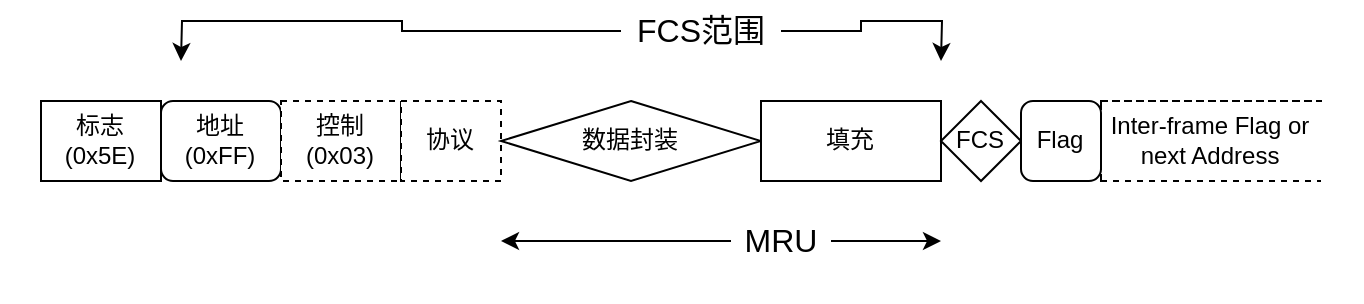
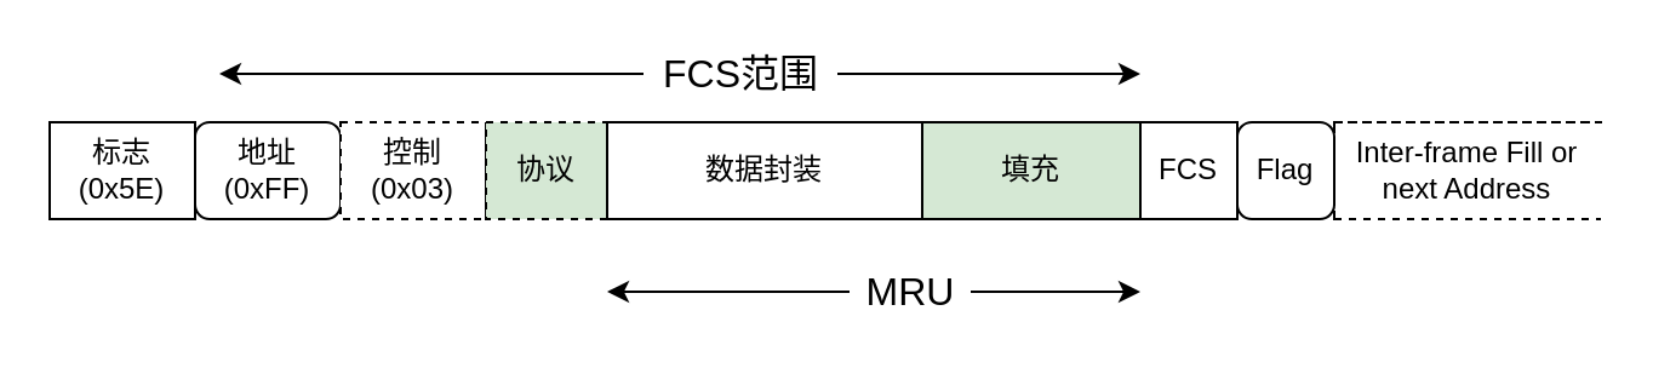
- <mxCell id="15" value="&lt;font style=&quot;font-size: 16px&quot;&gt;FCS范围&lt;/font&gt;" style="text;html=1;align=center;verticalAlign=middle;resizable=0;points=[];autosize=1;strokeColor=none;fillColor=none;" vertex="1" parent="1"><mxGeometry x="310" y="5" width="80" height="20" as="geometry" /></mxCell>
+ <mxCell id="15" value="&lt;font style=&quot;font-size: 16px&quot;&gt;FCS范围&lt;/font&gt;" style="text;html=1;align=center;verticalAlign=middle;resizable=0;points=[];autosize=1;strokeColor=none;fillColor=none;" vertex="1" parent="1"><mxGeometry x="265" y="20" width="80" height="20" as="geometry" /></mxCell>
- <mxCell id="5" value="协议" style="rounded=0;whiteSpace=wrap;html=1;dashed=1;" vertex="1" parent="1"><mxGeometry x="200" y="50" width="50" height="40" as="geometry" /></mxCell>
+ <mxCell id="5" value="协议" style="rounded=0;whiteSpace=wrap;html=1;dashed=1;fillColor=#d5e8d4;" vertex="1" parent="1"><mxGeometry x="200" y="50" width="50" height="40" as="geometry" /></mxCell>
- <mxCell id="6" value="数据封装" style="rhombus;whiteSpace=wrap;html=1;" vertex="1" parent="1"><mxGeometry x="250" y="50" width="130" height="40" as="geometry" /></mxCell>
+ <mxCell id="6" value="数据封装" style="rounded=0;whiteSpace=wrap;html=1;" vertex="1" parent="1"><mxGeometry x="250" y="50" width="130" height="40" as="geometry" /></mxCell>
- <mxCell id="7" value="填充" style="rounded=0;whiteSpace=wrap;html=1;" vertex="1" parent="1"><mxGeometry x="380" y="50" width="90" height="40" as="geometry" /></mxCell>
+ <mxCell id="7" value="填充" style="rounded=0;whiteSpace=wrap;html=1;fillColor=#d5e8d4;" vertex="1" parent="1"><mxGeometry x="380" y="50" width="90" height="40" as="geometry" /></mxCell>
- <mxCell id="8" value="FCS" style="rhombus;whiteSpace=wrap;html=1;" vertex="1" parent="1"><mxGeometry x="470" y="50" width="40" height="40" as="geometry" /></mxCell>
+ <mxCell id="8" value="FCS" style="rounded=0;whiteSpace=wrap;html=1;" vertex="1" parent="1"><mxGeometry x="470" y="50" width="40" height="40" as="geometry" /></mxCell>
- <mxCell id="11" value="Inter-frame Flag or&lt;br&gt;next Address" style="shape=partialRectangle;whiteSpace=wrap;html=1;bottom=0;right=0;fillColor=none;dashed=1;" vertex="1" parent="10"><mxGeometry width="110" height="40" as="geometry" /></mxCell>
+ <mxCell id="11" value="Inter-frame Fill or&lt;br&gt;next Address" style="shape=partialRectangle;whiteSpace=wrap;html=1;bottom=0;right=0;fillColor=none;dashed=1;" vertex="1" parent="10"><mxGeometry width="110" height="40" as="geometry" /></mxCell>
- <mxCell id="18" value="MRU" style="text;html=1;align=center;verticalAlign=middle;resizable=0;points=[];autosize=1;strokeColor=none;fillColor=none;fontSize=16;" vertex="1" parent="1"><mxGeometry x="365" y="110" width="50" height="20" as="geometry" /></mxCell>
+ <mxCell id="18" value="MRU" style="text;html=1;align=center;verticalAlign=middle;resizable=0;points=[];autosize=1;strokeColor=none;fillColor=none;fontSize=16;" vertex="1" parent="1"><mxGeometry x="350" y="110" width="50" height="20" as="geometry" /></mxCell>
